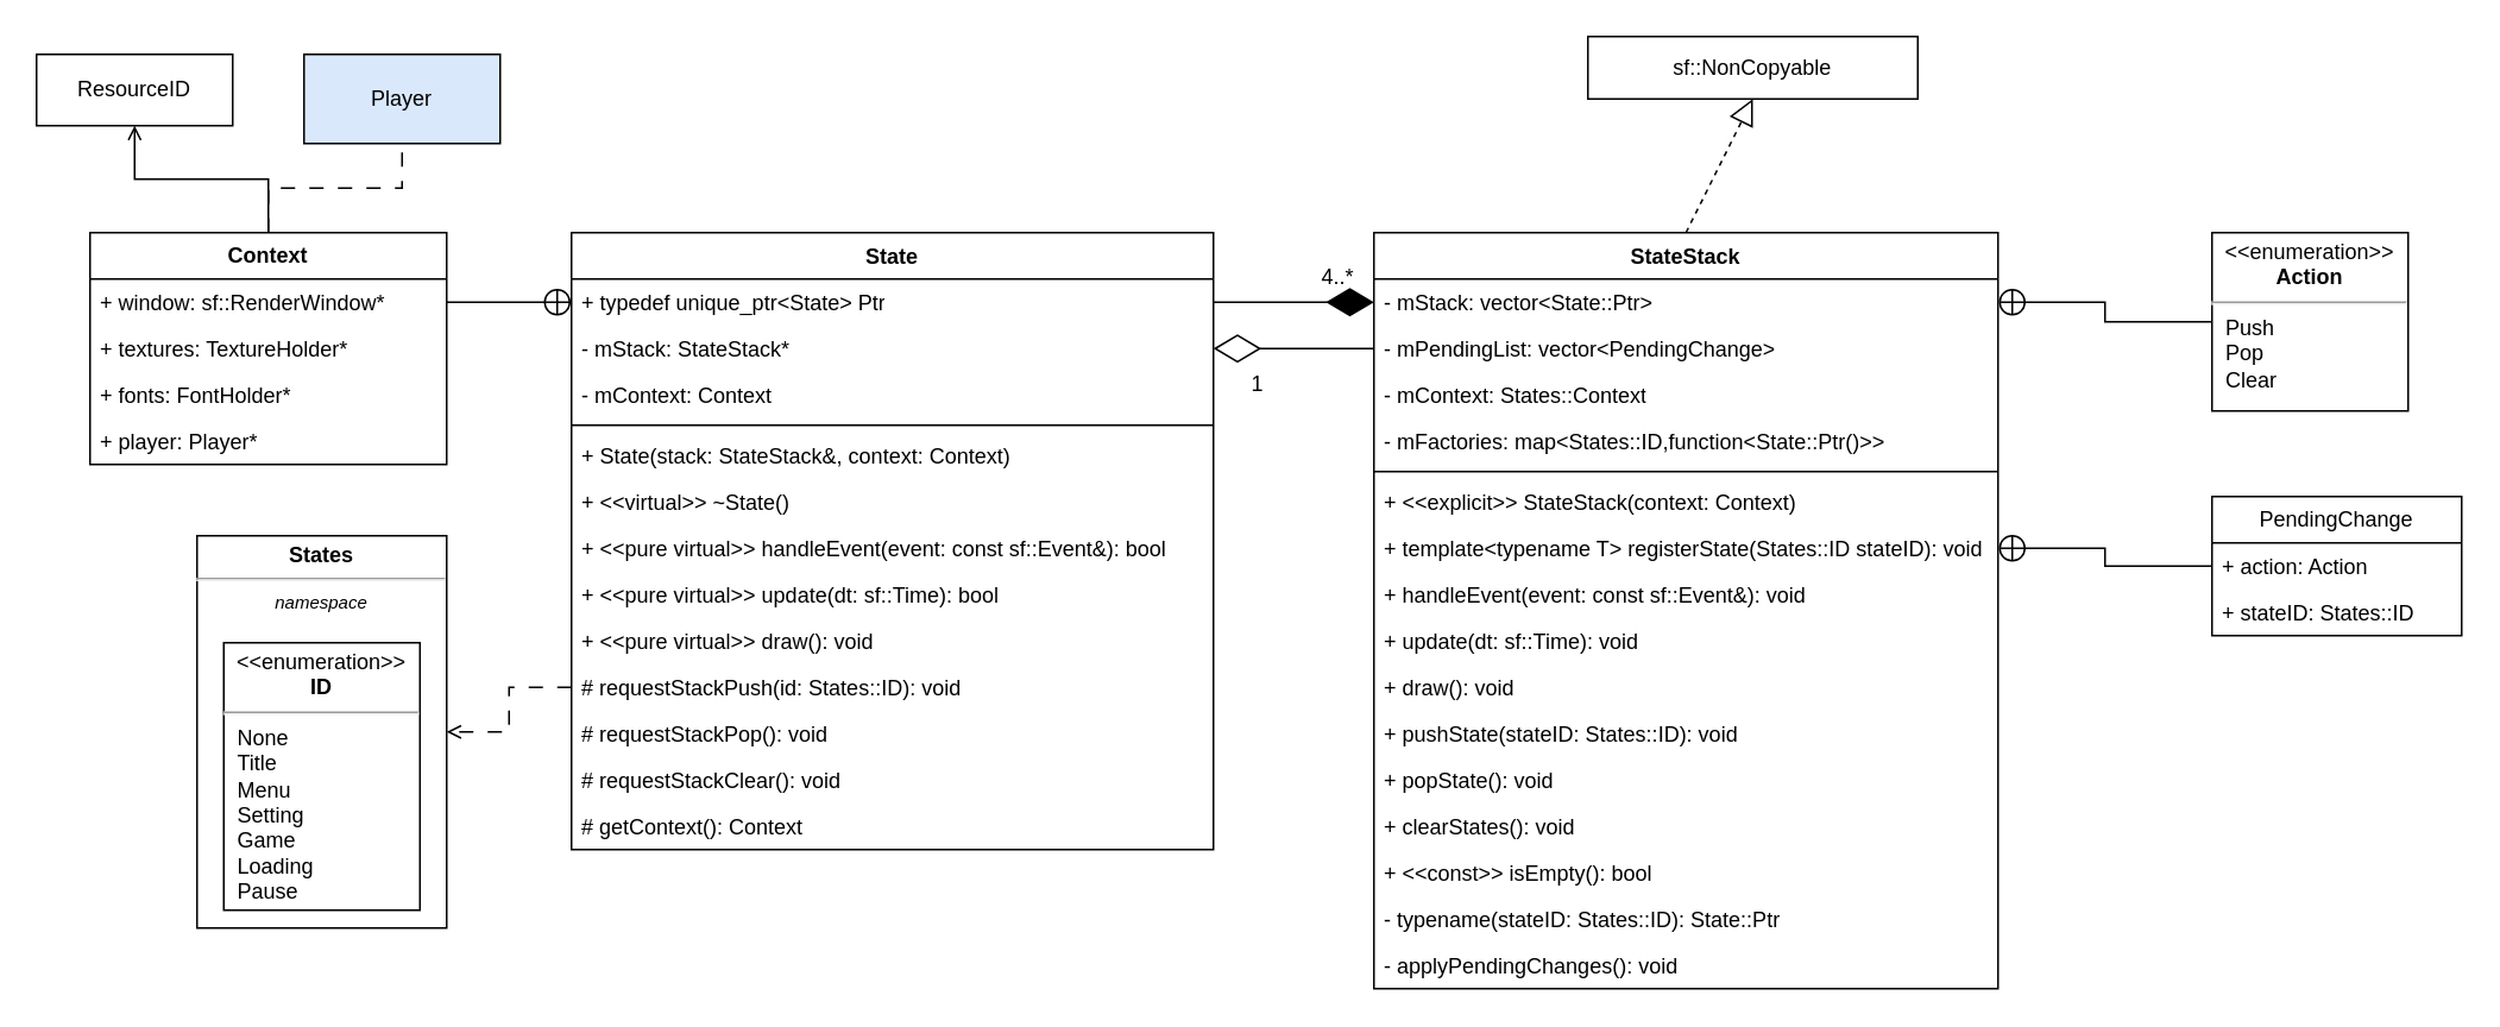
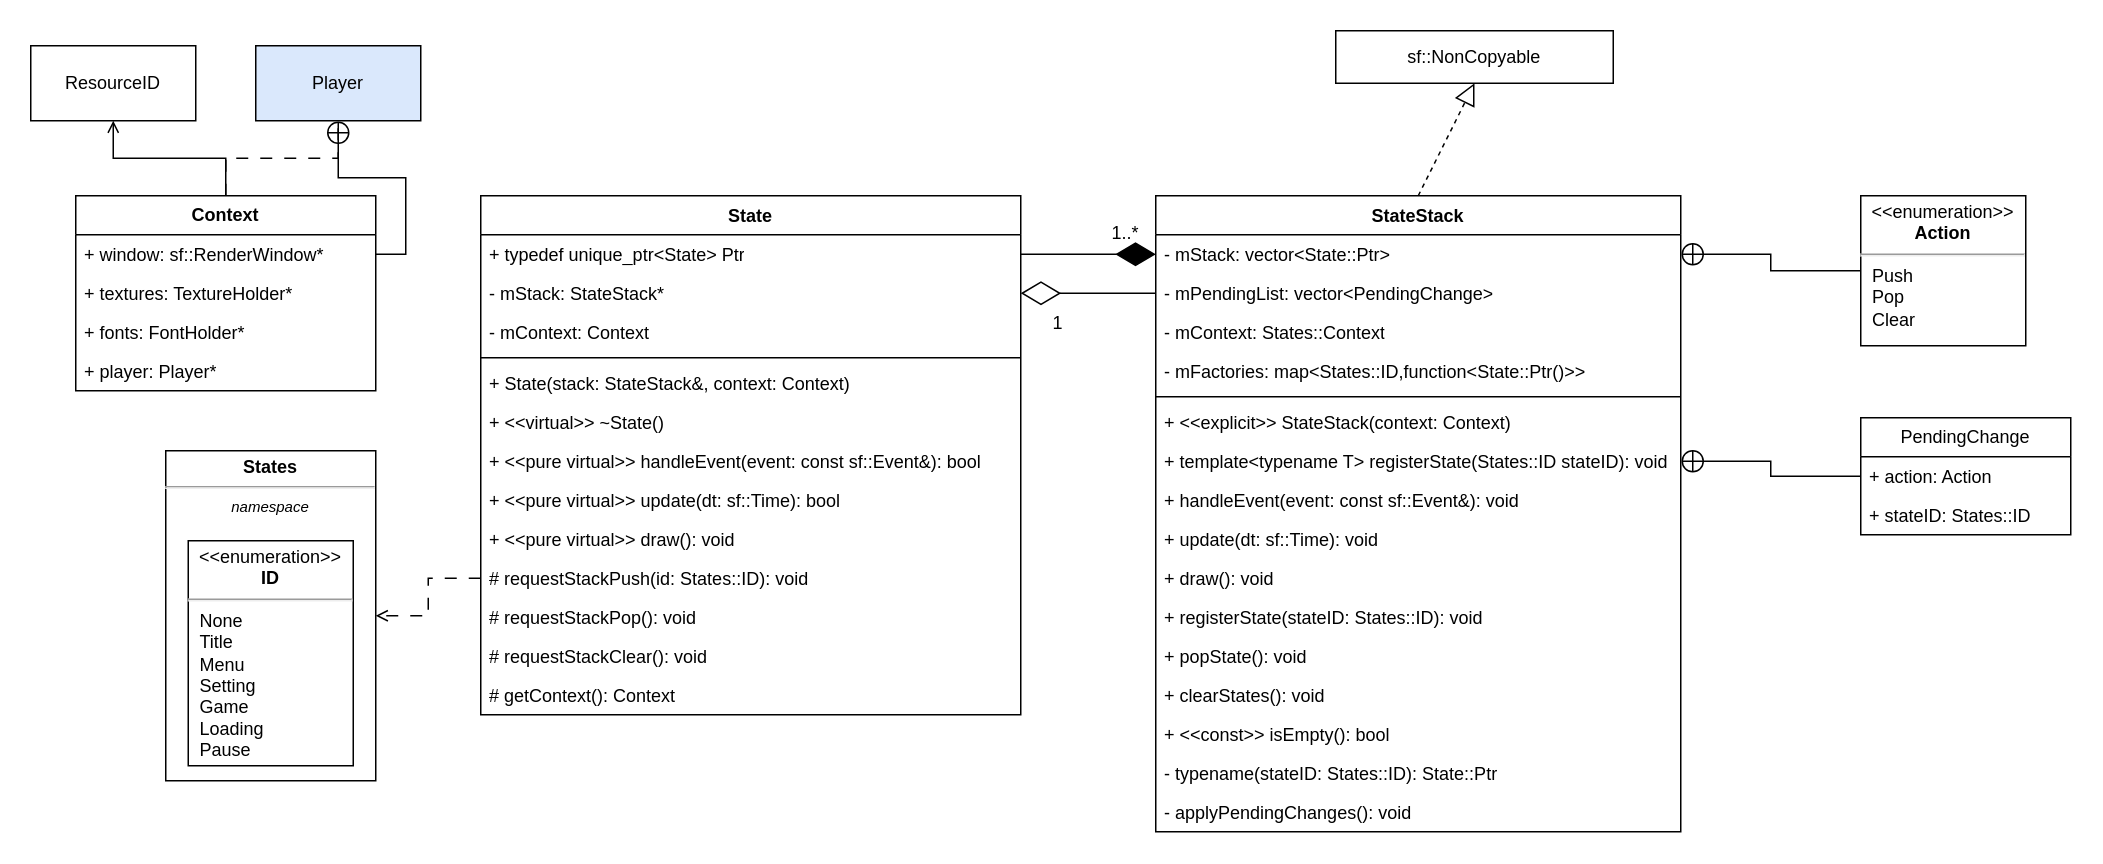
- <mxCell id="37" value="ResourceID" style="html=1;whiteSpace=wrap;" parent="1" vertex="1"><mxGeometry x="20" y="30" width="110" height="40" as="geometry" /></mxCell>
+ <mxCell id="37" value="ResourceID" style="html=1;whiteSpace=wrap;" parent="1" vertex="1"><mxGeometry x="20" y="30" width="110" height="50" as="geometry" /></mxCell>
- <mxCell id="35" value="4..*" style="text;html=1;strokeColor=none;fillColor=none;align=center;verticalAlign=middle;whiteSpace=wrap;rounded=0;" parent="1" vertex="1"><mxGeometry x="720" y="140" width="60" height="30" as="geometry" /></mxCell>
+ <mxCell id="35" value="1..*" style="text;html=1;strokeColor=none;fillColor=none;align=center;verticalAlign=middle;whiteSpace=wrap;rounded=0;" parent="1" vertex="1"><mxGeometry x="720" y="140" width="60" height="30" as="geometry" /></mxCell>
- <mxCell id="48" style="edgeStyle=orthogonalEdgeStyle;rounded=0;orthogonalLoop=1;jettySize=auto;html=1;exitX=1;exitY=0.5;exitDx=0;exitDy=0;entryX=0;entryY=0.5;entryDx=0;entryDy=0;endArrow=circlePlus;endFill=0;" parent="1" source="42" target="3" edge="1"><mxGeometry relative="1" as="geometry" /></mxCell>
+ <mxCell id="48" style="edgeStyle=orthogonalEdgeStyle;rounded=0;orthogonalLoop=1;jettySize=auto;html=1;exitX=1;exitY=0.5;exitDx=0;exitDy=0;endArrow=circlePlus;endFill=0;" parent="1" source="42" target="38" edge="1"><mxGeometry relative="1" as="geometry" /></mxCell>
- <mxCell id="27" value="+ pushState(stateID: States::ID): void" style="text;strokeColor=none;fillColor=none;align=left;verticalAlign=top;spacingLeft=4;spacingRight=4;overflow=hidden;rotatable=0;points=[[0,0.5],[1,0.5]];portConstraint=eastwest;whiteSpace=wrap;html=1;" vertex="1" parent="16"><mxGeometry y="268" width="350" height="26" as="geometry" /></mxCell>
+ <mxCell id="27" value="+ registerState(stateID: States::ID): void" style="text;strokeColor=none;fillColor=none;align=left;verticalAlign=top;spacingLeft=4;spacingRight=4;overflow=hidden;rotatable=0;points=[[0,0.5],[1,0.5]];portConstraint=eastwest;whiteSpace=wrap;html=1;" vertex="1" parent="16"><mxGeometry y="268" width="350" height="26" as="geometry" /></mxCell>
